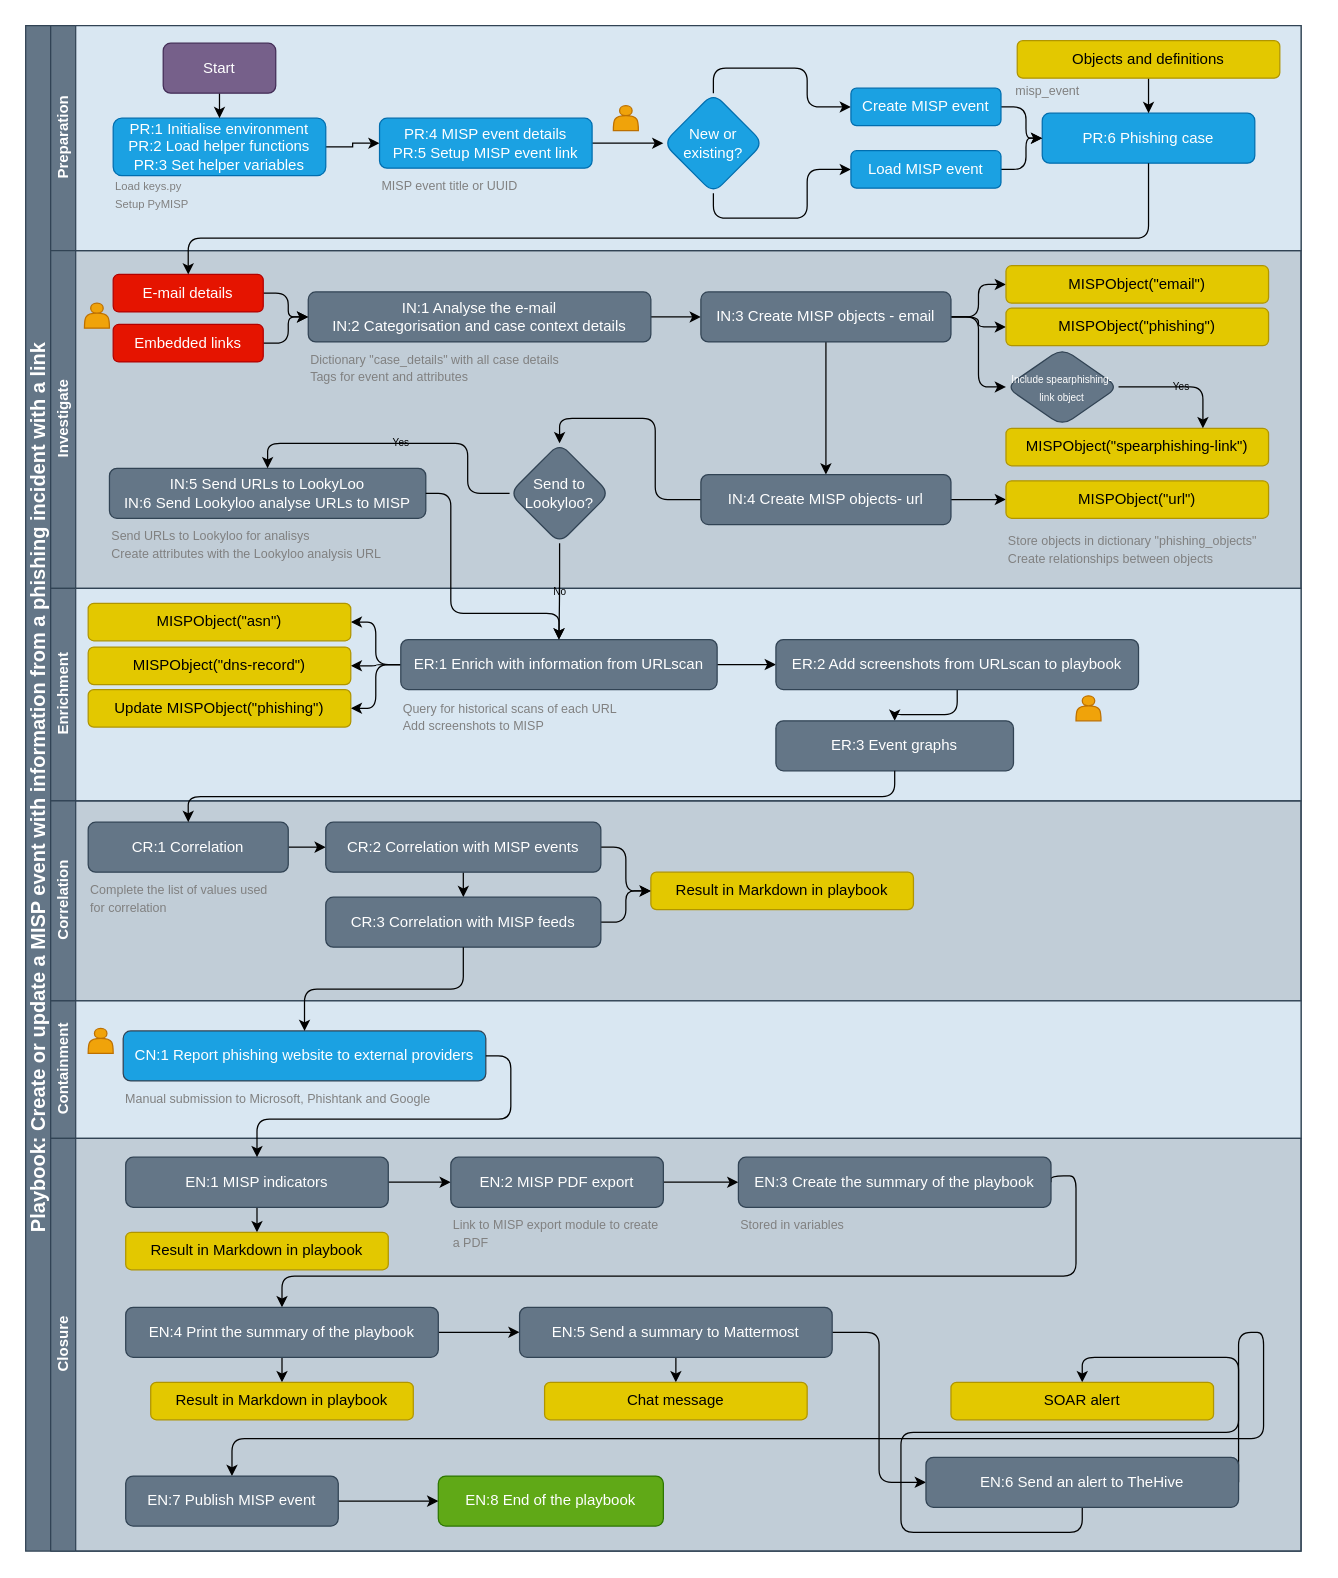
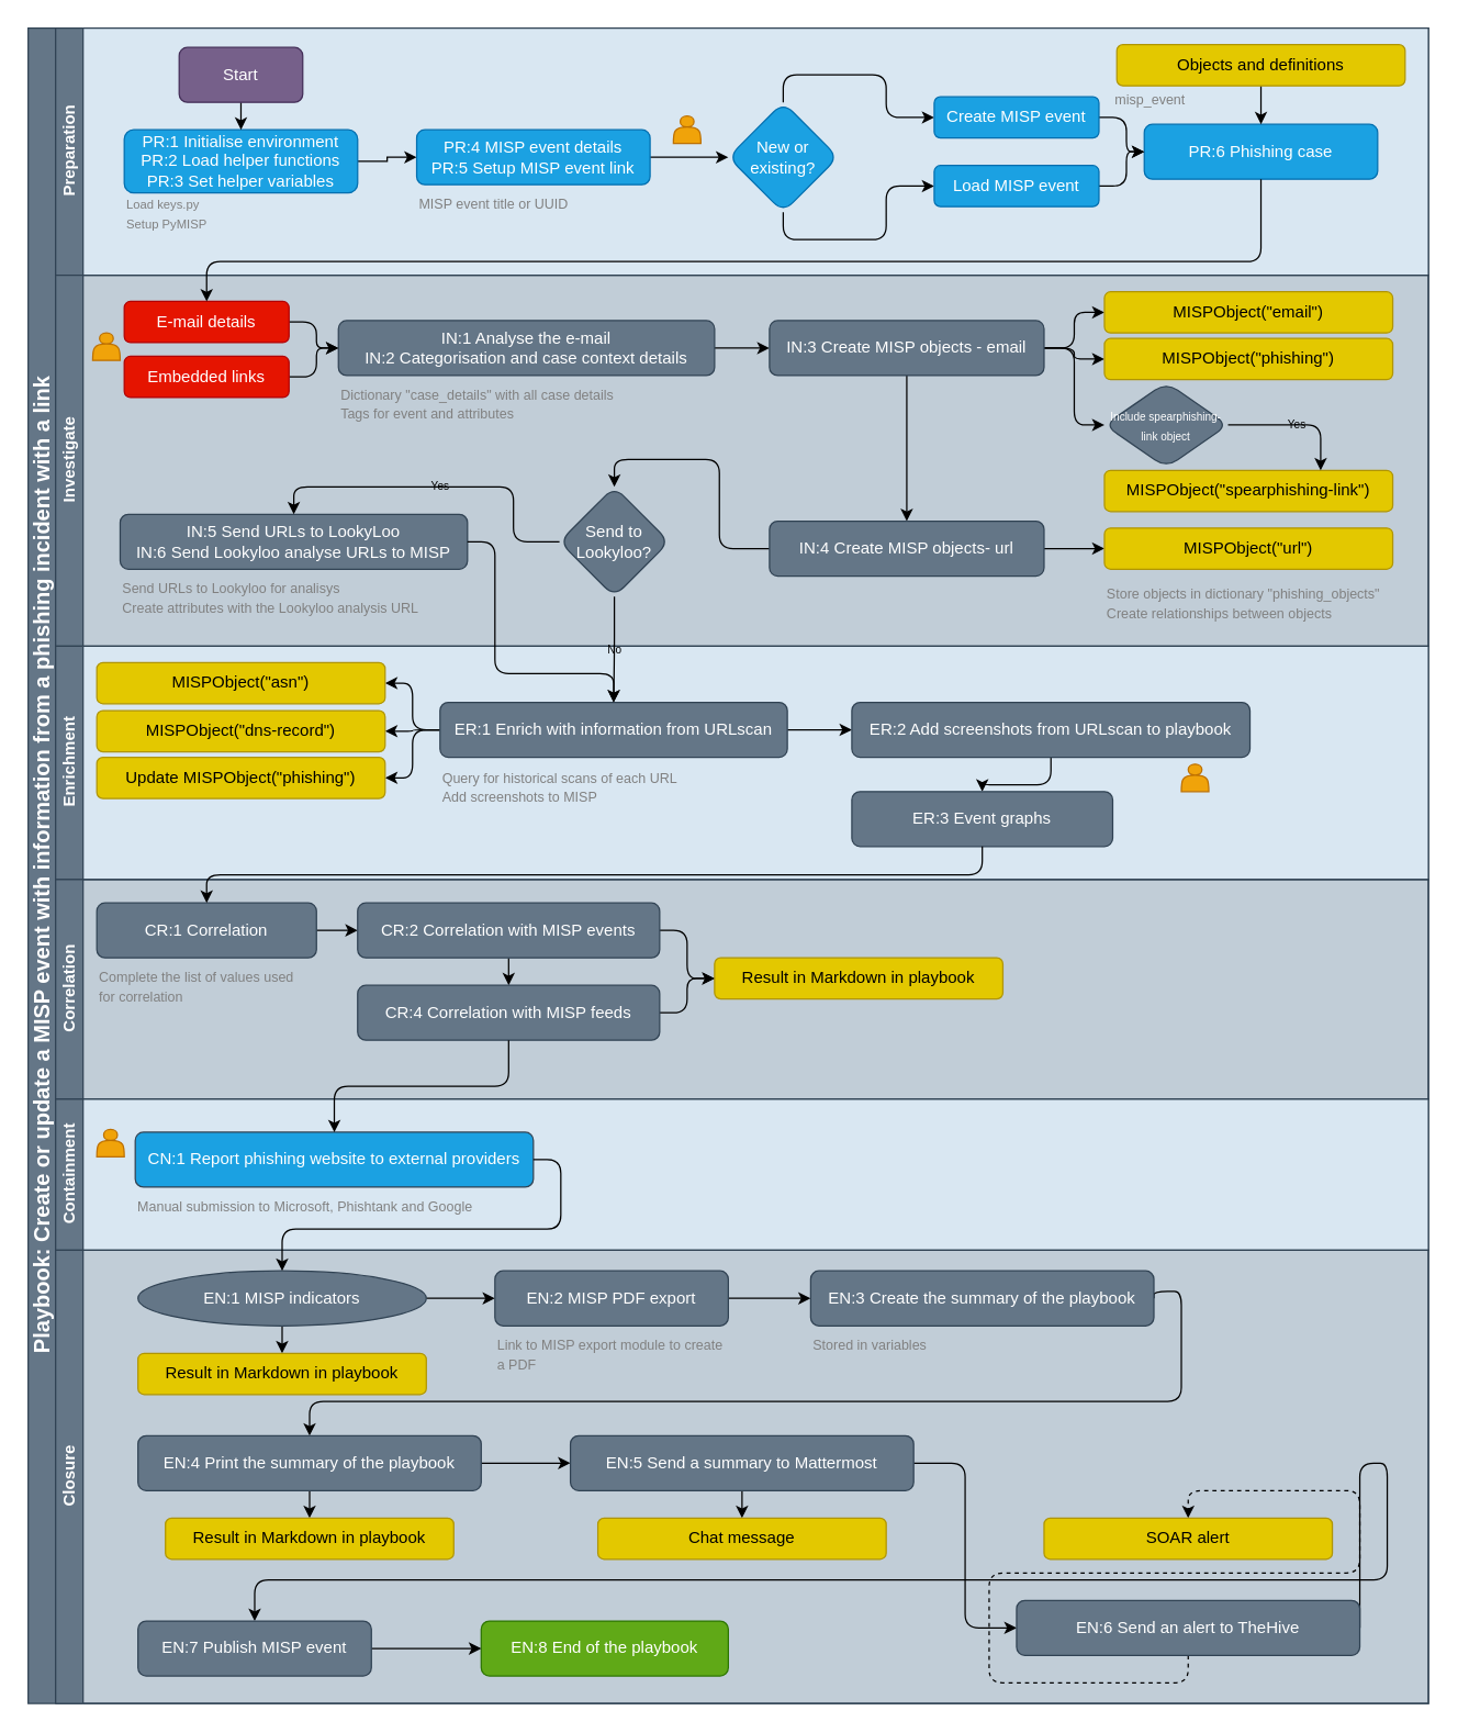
- <mxCell id="96" value="CR:3 Correlation with MISP feeds" style="rounded=1;whiteSpace=wrap;html=1;fillColor=#647687;strokeColor=#314354;fontColor=#ffffff;" parent="75" vertex="1"><mxGeometry x="220" y="77" width="220" height="40" as="geometry" /></mxCell>
+ <mxCell id="96" value="CR:4 Correlation with MISP feeds" style="rounded=1;whiteSpace=wrap;html=1;fillColor=#647687;strokeColor=#314354;fontColor=#ffffff;" parent="75" vertex="1"><mxGeometry x="220" y="77" width="220" height="40" as="geometry" /></mxCell>
- <mxCell id="121" value="EN:1 MISP indicators" style="rounded=1;whiteSpace=wrap;html=1;fillColor=#647687;strokeColor=#314354;fontColor=#ffffff;" parent="111" vertex="1"><mxGeometry x="60" y="15" width="210" height="40" as="geometry" /></mxCell>
+ <mxCell id="121" value="EN:1 MISP indicators" style="ellipse;whiteSpace=wrap;html=1;fillColor=#647687;strokeColor=#314354;fontColor=#ffffff;" parent="111" vertex="1"><mxGeometry x="60" y="15" width="210" height="40" as="geometry" /></mxCell>
- <mxCell id="134" style="edgeStyle=orthogonalEdgeStyle;rounded=1;orthogonalLoop=1;jettySize=auto;html=1;exitX=0.5;exitY=1;exitDx=0;exitDy=0;entryX=0.5;entryY=0;entryDx=0;entryDy=0;fontSize=7;fontColor=#808080;" parent="111" source="136" target="140" edge="1"><mxGeometry relative="1" as="geometry" /></mxCell>
+ <mxCell id="134" style="edgeStyle=orthogonalEdgeStyle;rounded=1;orthogonalLoop=1;jettySize=auto;html=1;exitX=0.5;exitY=1;exitDx=0;exitDy=0;entryX=0.5;entryY=0;entryDx=0;entryDy=0;fontSize=7;fontColor=#808080;dashed=1;" parent="111" source="136" target="140" edge="1"><mxGeometry relative="1" as="geometry" /></mxCell>
